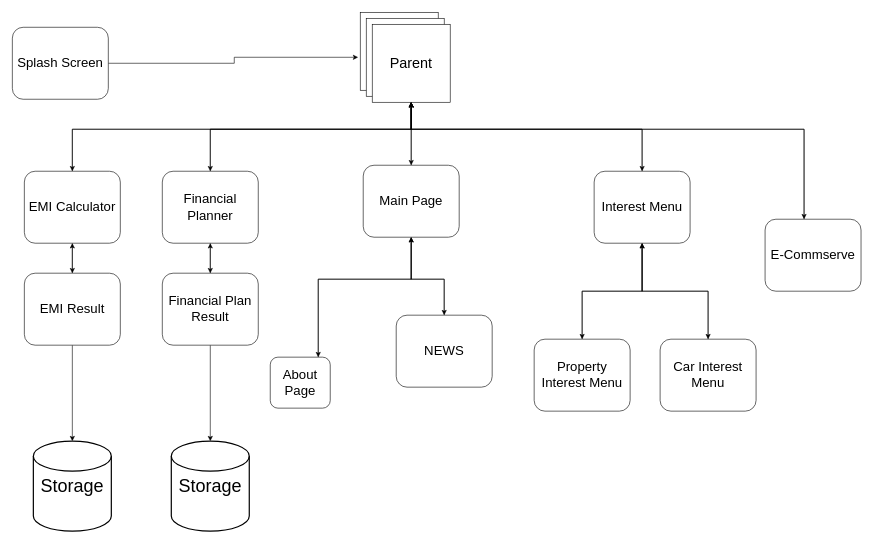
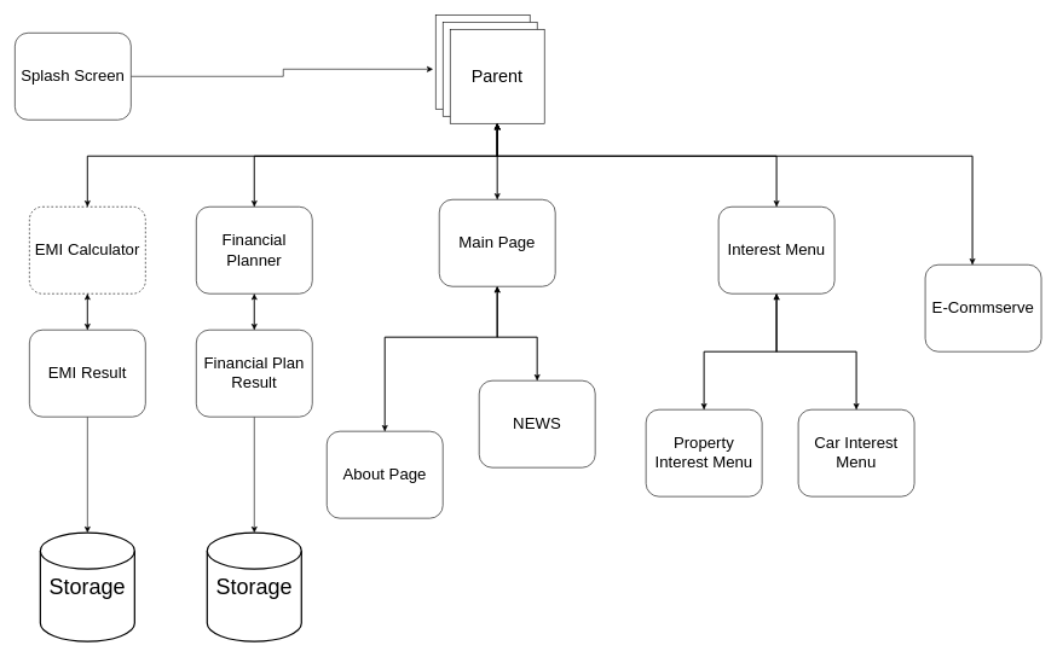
- <mxCell id="7" value="&lt;font style=&quot;font-size: 22px&quot;&gt;EMI Calculator&lt;/font&gt;" style="rounded=1;whiteSpace=wrap;html=1;" vertex="1" parent="1"><mxGeometry x="40" y="285" width="160" height="120" as="geometry" /></mxCell>
+ <mxCell id="7" value="&lt;font style=&quot;font-size: 22px&quot;&gt;EMI Calculator&lt;/font&gt;" style="rounded=1;whiteSpace=wrap;html=1;dashed=1;" vertex="1" parent="1"><mxGeometry x="40" y="285" width="160" height="120" as="geometry" /></mxCell>
- <mxCell id="35" value="&lt;span style=&quot;font-size: 22px&quot;&gt;About Page&lt;/span&gt;" style="rounded=1;whiteSpace=wrap;html=1;" vertex="1" parent="1"><mxGeometry x="450" y="595" width="100" height="85" as="geometry" /></mxCell>
+ <mxCell id="35" value="&lt;span style=&quot;font-size: 22px&quot;&gt;About Page&lt;/span&gt;" style="rounded=1;whiteSpace=wrap;html=1;" vertex="1" parent="1"><mxGeometry x="450" y="595" width="160" height="120" as="geometry" /></mxCell>
